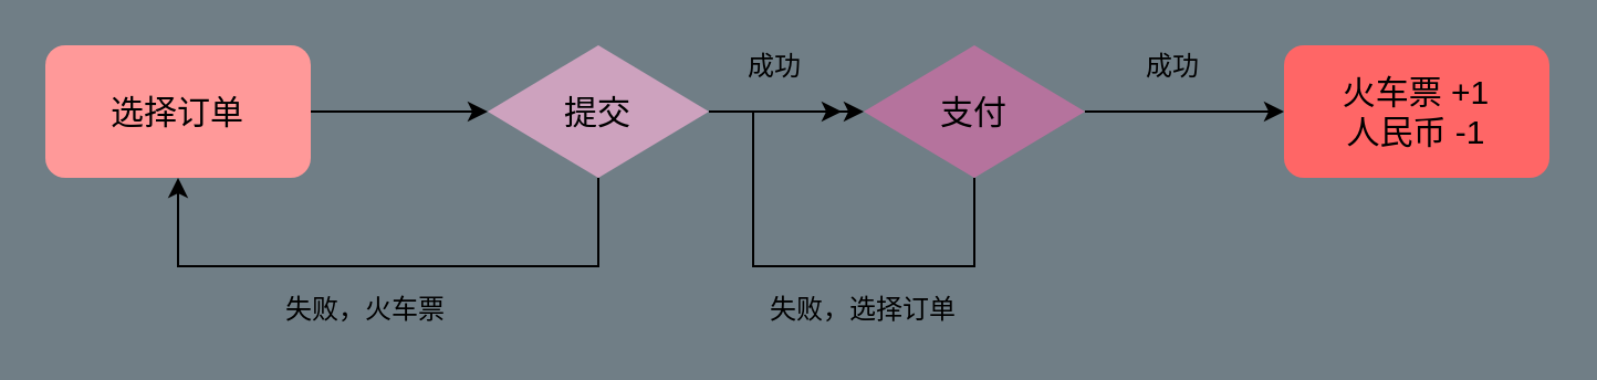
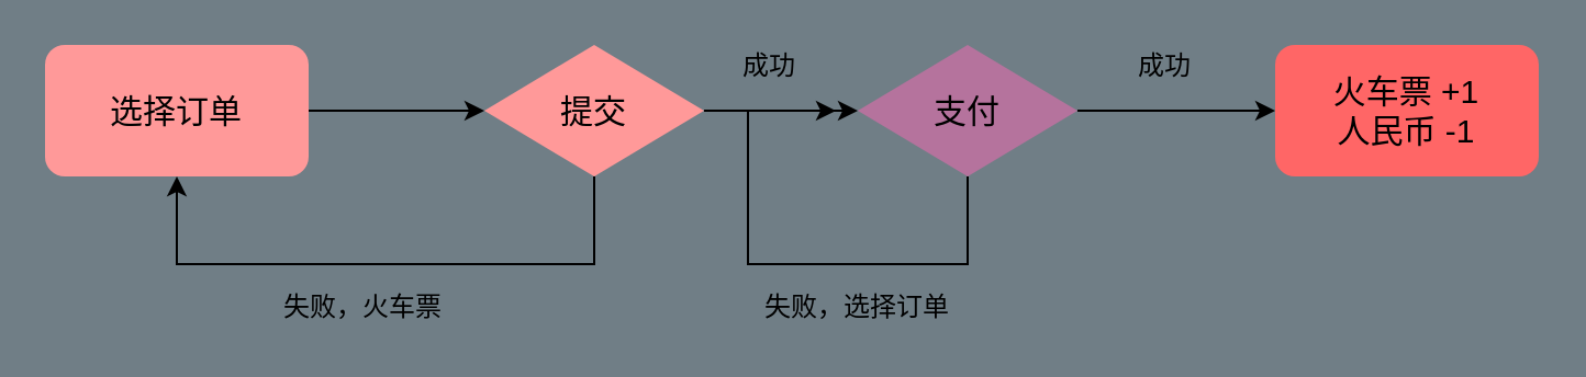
- <mxCell id="7" value="&lt;font style=&quot;font-size: 15px&quot;&gt;提交&lt;/font&gt;" style="rhombus;whiteSpace=wrap;html=1;strokeColor=none;fillColor=#CDA2BE;" vertex="1" parent="1"><mxGeometry x="220" y="20" width="100" height="60" as="geometry" /></mxCell>
+ <mxCell id="7" value="&lt;font style=&quot;font-size: 15px&quot;&gt;提交&lt;/font&gt;" style="rhombus;whiteSpace=wrap;html=1;strokeColor=none;fillColor=#ff9999;" vertex="1" parent="1"><mxGeometry x="220" y="20" width="100" height="60" as="geometry" /></mxCell>
